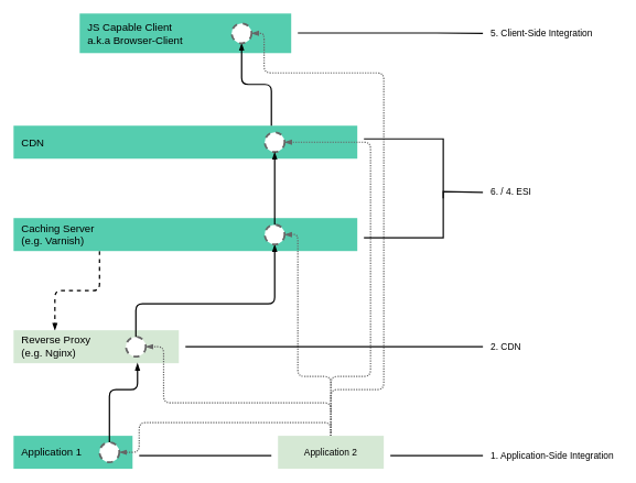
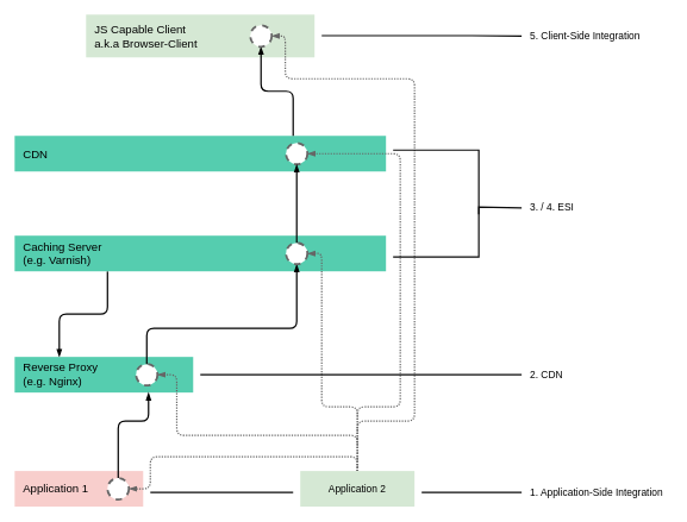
- <mxCell id="2" value="&lt;font style=&quot;font-size: 16px&quot;&gt;JS Capable Client &lt;br&gt;a.k.a Browser-Client&lt;/font&gt;" style="rounded=0;whiteSpace=wrap;fillColor=#55cdaf;strokeColor=none;perimeterSpacing=2;verticalAlign=middle;spacing=2;fontFamily=Helvetica;fontSize=14;html=1;fontColor=#000000;fontStyle=0;align=left;spacingLeft=10;" vertex="1" parent="1"><mxGeometry x="120" y="20" width="320" height="60" as="geometry" /></mxCell>
+ <mxCell id="2" value="&lt;font style=&quot;font-size: 16px&quot;&gt;JS Capable Client &lt;br&gt;a.k.a Browser-Client&lt;/font&gt;" style="rounded=0;whiteSpace=wrap;fillColor=#d5e8d4;strokeColor=none;perimeterSpacing=2;verticalAlign=middle;spacing=2;fontFamily=Helvetica;fontSize=14;html=1;fontColor=#000000;fontStyle=0;align=left;spacingLeft=10;" vertex="1" parent="1"><mxGeometry x="120" y="20" width="320" height="60" as="geometry" /></mxCell>
- <mxCell id="20" value="6. / 4. ESI" style="text;html=1;align=left;verticalAlign=middle;resizable=0;points=[];autosize=1;strokeColor=none;fillColor=none;fontSize=14;fontFamily=Helvetica;" vertex="1" parent="1"><mxGeometry x="740" y="280" width="80" height="20" as="geometry" /></mxCell>
+ <mxCell id="20" value="3. / 4. ESI" style="text;html=1;align=left;verticalAlign=middle;resizable=0;points=[];autosize=1;strokeColor=none;fillColor=none;fontSize=14;fontFamily=Helvetica;" vertex="1" parent="1"><mxGeometry x="740" y="280" width="80" height="20" as="geometry" /></mxCell>
- <mxCell id="4" style="edgeStyle=orthogonalEdgeStyle;rounded=1;orthogonalLoop=1;jettySize=auto;html=1;exitX=0.25;exitY=1;exitDx=0;exitDy=0;entryX=0.25;entryY=0;entryDx=0;entryDy=0;fontSize=14;endArrow=blockThin;endFill=1;strokeWidth=2;dashed=1;" edge="1" parent="1" source="5" target="6"><mxGeometry relative="1" as="geometry" /></mxCell>
+ <mxCell id="4" style="edgeStyle=orthogonalEdgeStyle;rounded=1;orthogonalLoop=1;jettySize=auto;html=1;exitX=0.25;exitY=1;exitDx=0;exitDy=0;entryX=0.25;entryY=0;entryDx=0;entryDy=0;fontSize=14;endArrow=blockThin;endFill=1;strokeWidth=2;" edge="1" parent="1" source="5" target="6"><mxGeometry relative="1" as="geometry" /></mxCell>
- <mxCell id="6" value="&lt;div style=&quot;font-size: 16px;&quot;&gt;Reverse Proxy&lt;/div&gt;&lt;div style=&quot;font-size: 16px;&quot;&gt;(e.g. Nginx)&lt;br style=&quot;font-size: 16px;&quot;&gt;&lt;/div&gt;" style="rounded=0;whiteSpace=wrap;html=1;fillColor=#d5e8d4;strokeColor=none;fontSize=16;align=left;spacingLeft=10;fontColor=#000000;fontStyle=0;" vertex="1" parent="1"><mxGeometry x="20" y="500" width="250" height="50" as="geometry" /></mxCell>
+ <mxCell id="6" value="&lt;div style=&quot;font-size: 16px;&quot;&gt;Reverse Proxy&lt;/div&gt;&lt;div style=&quot;font-size: 16px;&quot;&gt;(e.g. Nginx)&lt;br style=&quot;font-size: 16px;&quot;&gt;&lt;/div&gt;" style="rounded=0;whiteSpace=wrap;html=1;fillColor=#55cdaf;strokeColor=none;fontSize=16;align=left;spacingLeft=10;fontColor=#000000;fontStyle=0" vertex="1" parent="1"><mxGeometry x="20" y="500" width="250" height="50" as="geometry" /></mxCell>
- <mxCell id="7" value="Application 1" style="rounded=0;whiteSpace=wrap;html=1;fillColor=#55cdaf;strokeColor=none;fontSize=16;align=left;spacingLeft=10;fontColor=#000000;fontStyle=0" vertex="1" parent="1"><mxGeometry x="20" y="660" width="180" height="50" as="geometry" /></mxCell>
+ <mxCell id="7" value="Application 1" style="rounded=0;whiteSpace=wrap;html=1;fillColor=#f8cecc;strokeColor=none;fontSize=16;align=left;spacingLeft=10;fontColor=#000000;fontStyle=0;" vertex="1" parent="1"><mxGeometry x="20" y="660" width="180" height="50" as="geometry" /></mxCell>
